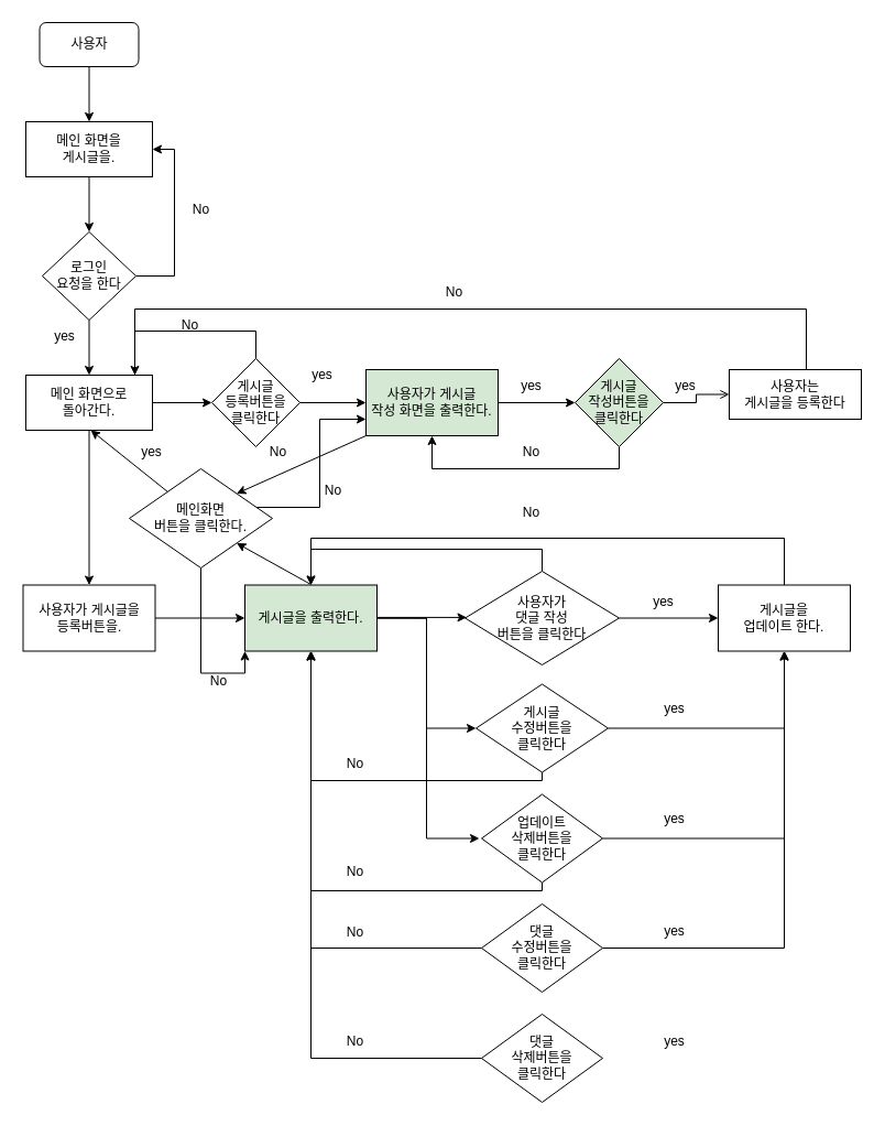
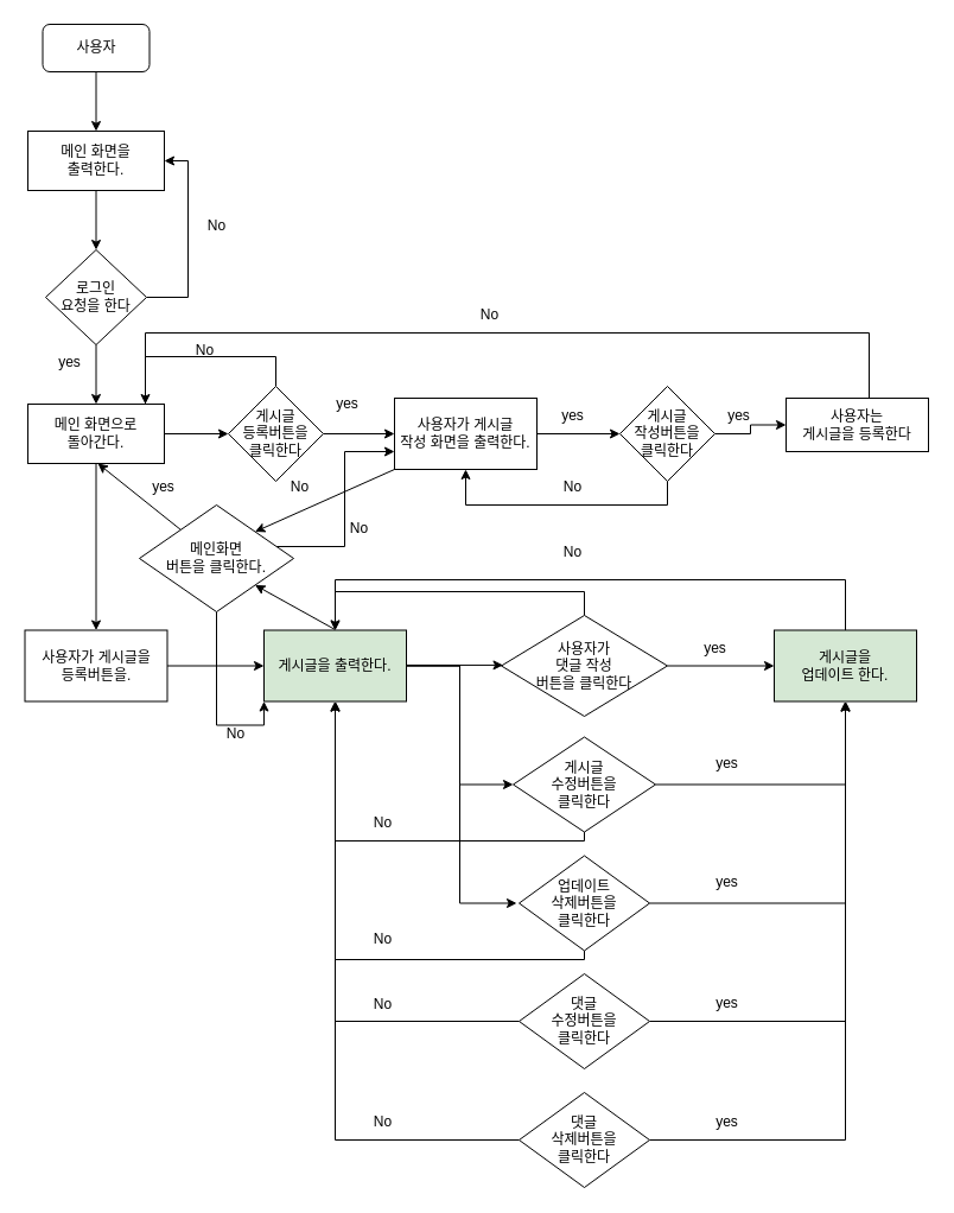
- <mxCell id="6" value="메인 화면을&lt;br&gt;게시글을." style="rounded=0;whiteSpace=wrap;html=1;" parent="1" vertex="1"><mxGeometry x="23" y="110" width="115" height="50" as="geometry" /></mxCell>
+ <mxCell id="6" value="메인 화면을&lt;br&gt;출력한다." style="rounded=0;whiteSpace=wrap;html=1;" parent="1" vertex="1"><mxGeometry x="23" y="110" width="115" height="50" as="geometry" /></mxCell>
- <mxCell id="31" style="edgeStyle=orthogonalEdgeStyle;rounded=0;orthogonalLoop=1;jettySize=auto;html=1;endArrow=open;" parent="1" source="33" target="24" edge="1"><mxGeometry relative="1" as="geometry" /></mxCell>
+ <mxCell id="31" style="edgeStyle=orthogonalEdgeStyle;rounded=0;orthogonalLoop=1;jettySize=auto;html=1;" parent="1" source="33" target="24" edge="1"><mxGeometry relative="1" as="geometry" /></mxCell>
- <mxCell id="16" value="사용자가 게시글&lt;br&gt;작성 화면을 출력한다." style="rounded=0;whiteSpace=wrap;html=1;fillColor=#d5e8d4;" parent="1" vertex="1"><mxGeometry x="332" y="335" width="120" height="60" as="geometry" /></mxCell>
+ <mxCell id="16" value="사용자가 게시글&lt;br&gt;작성 화면을 출력한다." style="rounded=0;whiteSpace=wrap;html=1;" parent="1" vertex="1"><mxGeometry x="332" y="335" width="120" height="60" as="geometry" /></mxCell>
- <mxCell id="33" value="게시글&lt;br&gt;작성버튼을&lt;br&gt;클릭한다" style="rhombus;whiteSpace=wrap;html=1;fillColor=#d5e8d4;" parent="1" vertex="1"><mxGeometry x="522" y="325" width="80" height="80" as="geometry" /></mxCell>
+ <mxCell id="33" value="게시글&lt;br&gt;작성버튼을&lt;br&gt;클릭한다" style="rhombus;whiteSpace=wrap;html=1;" parent="1" vertex="1"><mxGeometry x="522" y="325" width="80" height="80" as="geometry" /></mxCell>
- <mxCell id="42" value="게시글을&lt;br&gt;업데이트 한다." style="rounded=0;whiteSpace=wrap;html=1;" parent="1" vertex="1"><mxGeometry x="652" y="530.5" width="120" height="60" as="geometry" /></mxCell>
+ <mxCell id="42" value="게시글을&lt;br&gt;업데이트 한다." style="rounded=0;whiteSpace=wrap;html=1;fillColor=#d5e8d4;" parent="1" vertex="1"><mxGeometry x="652" y="530.5" width="120" height="60" as="geometry" /></mxCell>
+ <mxCell id="62" style="edgeStyle=orthogonalEdgeStyle;rounded=0;orthogonalLoop=1;jettySize=auto;html=1;fontSize=13;" parent="1" source="64" target="42" edge="1"><mxGeometry relative="1" as="geometry" /></mxCell>
